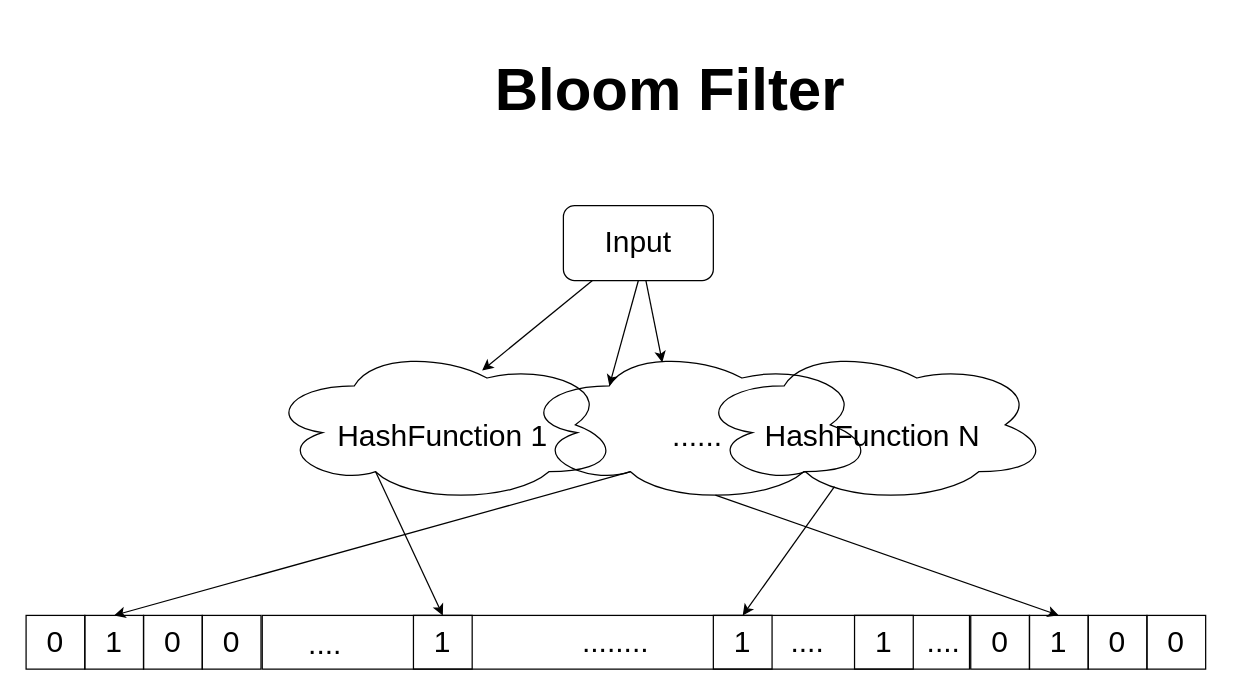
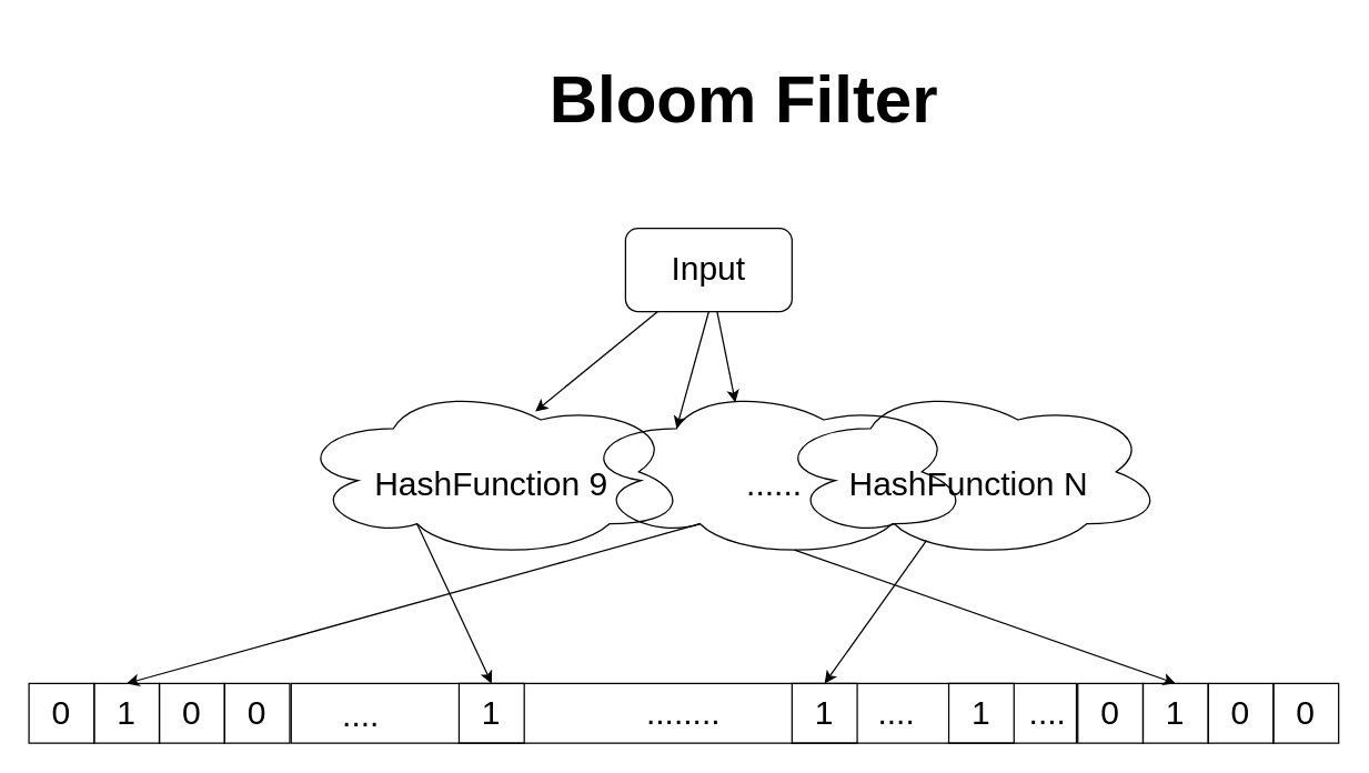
- <mxCell id="4" value="&lt;font style=&quot;font-size: 24px;&quot;&gt;HashFunction 1&lt;/font&gt;" style="ellipse;shape=cloud;whiteSpace=wrap;html=1;fontSize=48;fontColor=#000000;fillColor=none;strokeColor=#000000;" vertex="1" parent="1"><mxGeometry x="212" y="277" width="283" height="125" as="geometry" /></mxCell>
+ <mxCell id="4" value="&lt;font style=&quot;font-size: 24px;&quot;&gt;HashFunction 9&lt;/font&gt;" style="ellipse;shape=cloud;whiteSpace=wrap;html=1;fontSize=48;fontColor=#000000;fillColor=none;strokeColor=#000000;" vertex="1" parent="1"><mxGeometry x="212" y="277" width="283" height="125" as="geometry" /></mxCell>
